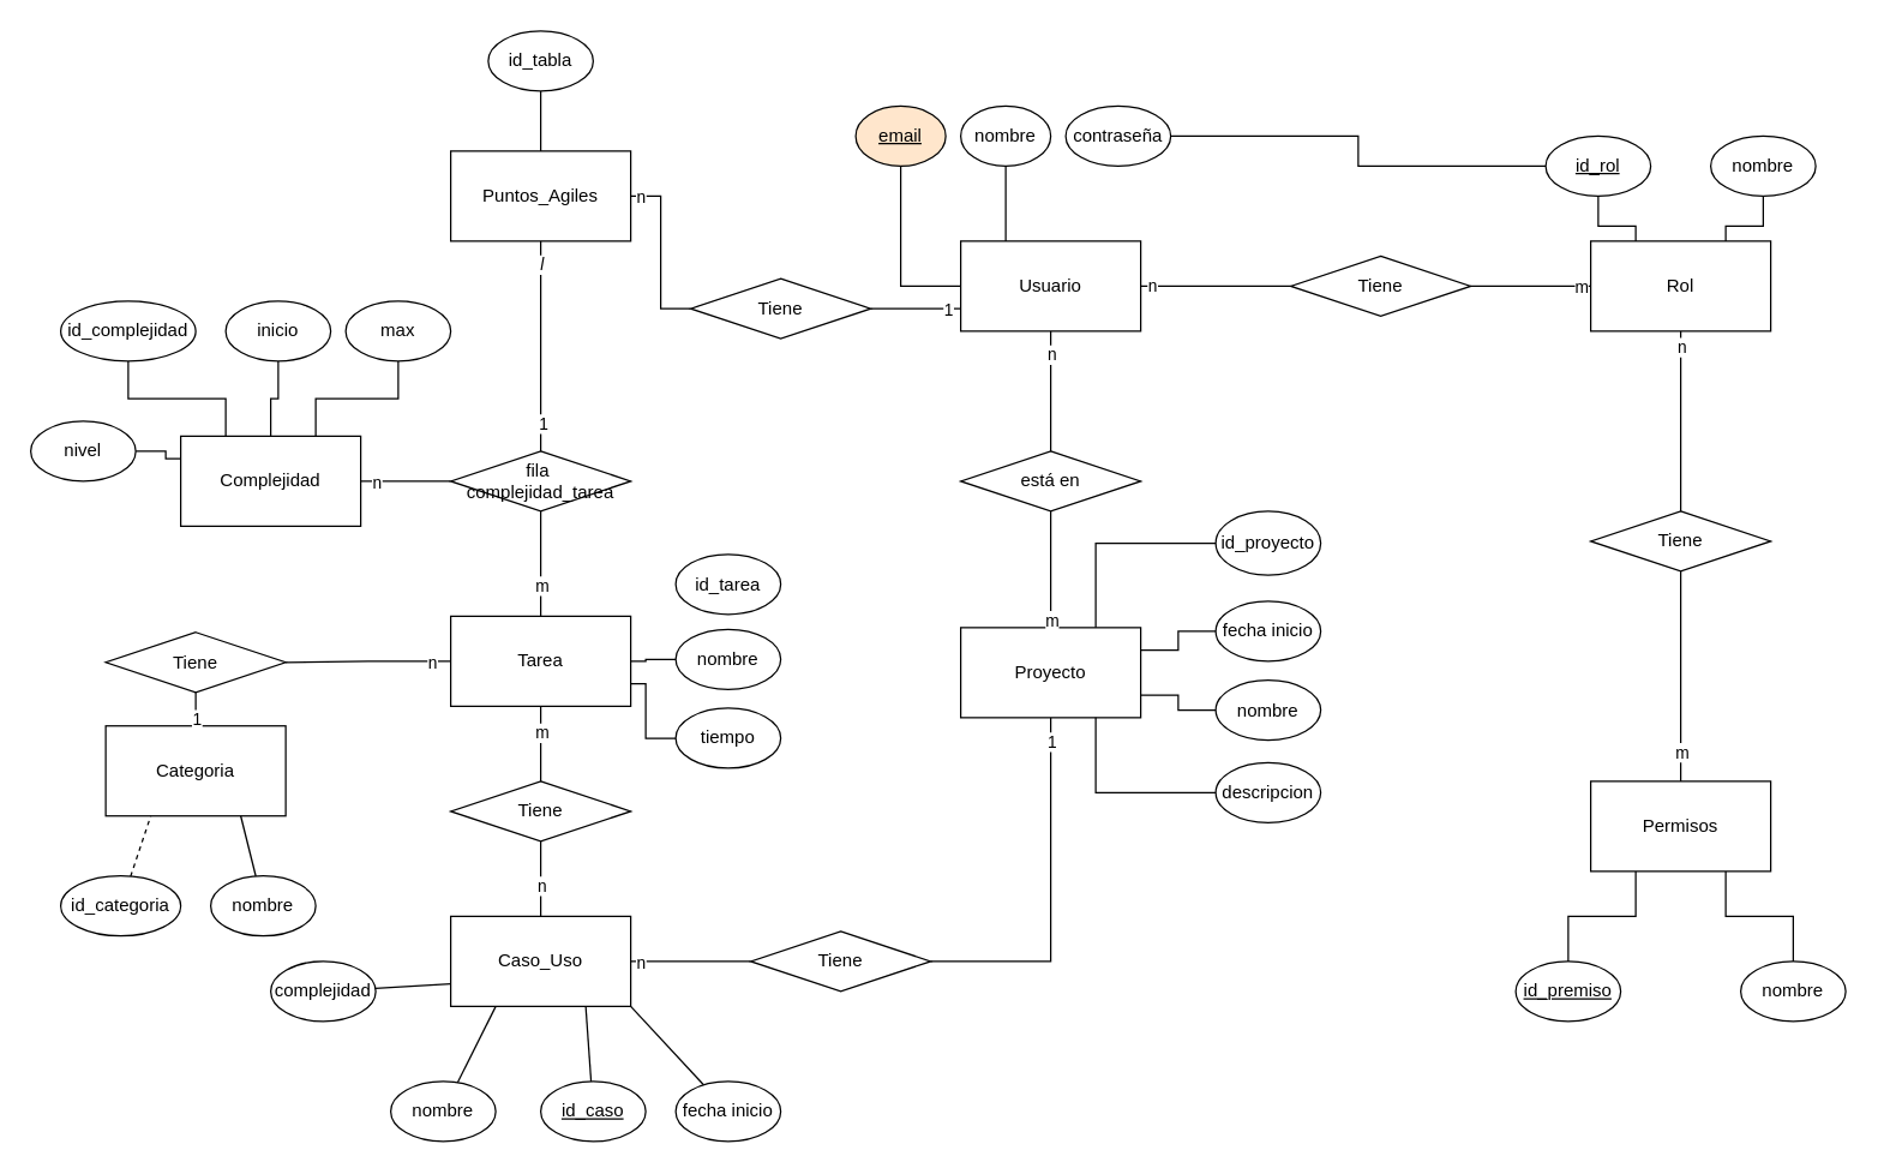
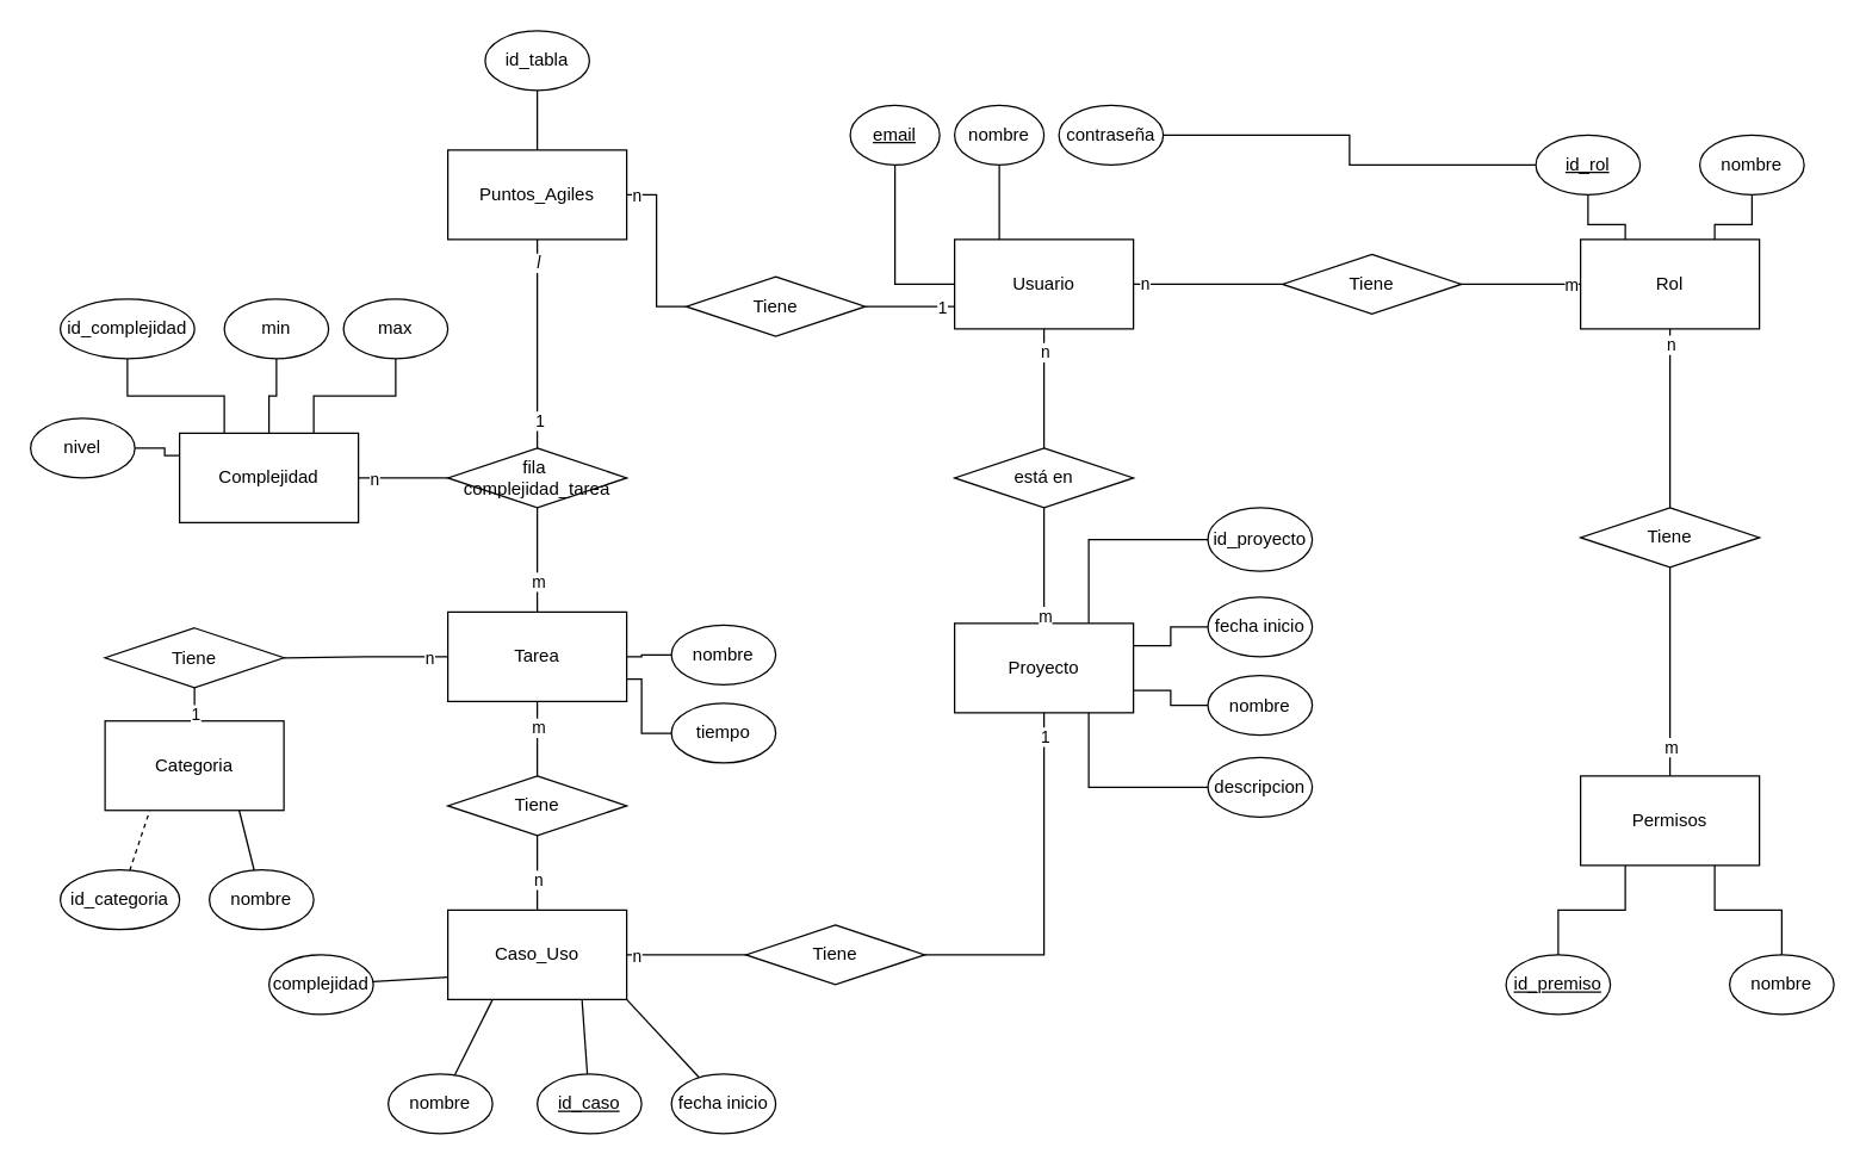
- <mxCell id="43" value="&lt;u&gt;email&lt;/u&gt;" style="ellipse;whiteSpace=wrap;html=1;fillColor=#ffe6cc;" parent="1" vertex="1"><mxGeometry x="570" y="70" width="60" height="40" as="geometry" /></mxCell>
+ <mxCell id="43" value="&lt;u&gt;email&lt;/u&gt;" style="ellipse;whiteSpace=wrap;html=1;" parent="1" vertex="1"><mxGeometry x="570" y="70" width="60" height="40" as="geometry" /></mxCell>
- <mxCell id="85" value="inicio" style="ellipse;whiteSpace=wrap;html=1;" parent="1" vertex="1"><mxGeometry x="150" y="200" width="70" height="40" as="geometry" /></mxCell>
+ <mxCell id="85" value="min" style="ellipse;whiteSpace=wrap;html=1;" parent="1" vertex="1"><mxGeometry x="150" y="200" width="70" height="40" as="geometry" /></mxCell>
- <mxCell id="68" value="id_tarea" style="ellipse;whiteSpace=wrap;html=1;" parent="1" vertex="1"><mxGeometry x="450" y="368.7" width="70" height="40" as="geometry" /></mxCell>
